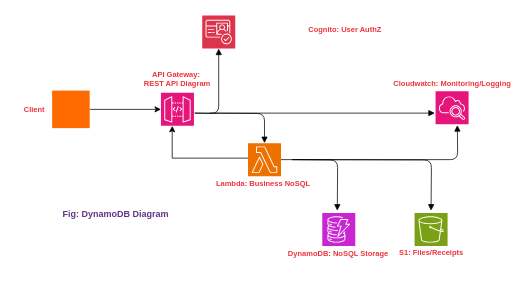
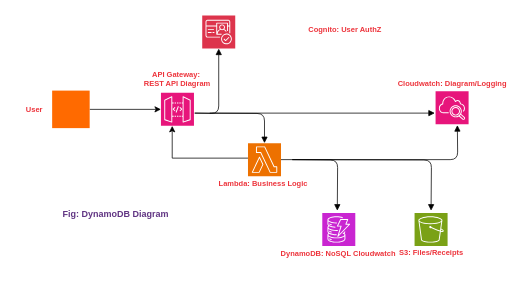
- <mxCell id="24" value="Cloudwatch: Monitoring/Logging" style="text;html=1;align=center;verticalAlign=middle;resizable=0;points=[];autosize=1;strokeColor=none;fillColor=none;fontColor=light-dark(#ed333b, #ededed);fontSize=10;fontStyle=1" parent="1" vertex="1"><mxGeometry x="517" y="95" width="170" height="30" as="geometry" /></mxCell>
+ <mxCell id="24" value="Cloudwatch: Diagram/Logging" style="text;html=1;align=center;verticalAlign=middle;resizable=0;points=[];autosize=1;strokeColor=none;fillColor=none;fontColor=light-dark(#ed333b, #ededed);fontSize=10;fontStyle=1" parent="1" vertex="1"><mxGeometry x="517" y="95" width="170" height="30" as="geometry" /></mxCell>
- <mxCell id="25" value="Client" style="text;html=1;align=center;verticalAlign=middle;resizable=0;points=[];autosize=1;strokeColor=none;fillColor=none;fontSize=10;fontColor=light-dark(#ed333b, #ededed);fontStyle=1" parent="1" vertex="1"><mxGeometry x="20" y="130" width="50" height="30" as="geometry" /></mxCell>
+ <mxCell id="25" value="User" style="text;html=1;align=center;verticalAlign=middle;resizable=0;points=[];autosize=1;strokeColor=none;fillColor=none;fontSize=10;fontColor=light-dark(#ed333b, #ededed);fontStyle=1" parent="1" vertex="1"><mxGeometry x="20" y="130" width="50" height="30" as="geometry" /></mxCell>
- <mxCell id="21" value="Lambda: Business NoSQL" style="text;html=1;align=center;verticalAlign=middle;resizable=0;points=[];autosize=1;strokeColor=none;fillColor=none;fontSize=10;fontStyle=1;fontColor=light-dark(#ed333b, #ededed);" parent="1" vertex="1"><mxGeometry x="285" y="228" width="130" height="30" as="geometry" /></mxCell>
+ <mxCell id="21" value="Lambda: Business Logic" style="text;html=1;align=center;verticalAlign=middle;resizable=0;points=[];autosize=1;strokeColor=none;fillColor=none;fontSize=10;fontStyle=1;fontColor=light-dark(#ed333b, #ededed);" parent="1" vertex="1"><mxGeometry x="285" y="228" width="130" height="30" as="geometry" /></mxCell>
- <mxCell id="23" value="S1: Files/Receipts" style="text;html=1;align=center;verticalAlign=middle;resizable=0;points=[];autosize=1;strokeColor=none;fillColor=none;fontSize=10;fontColor=light-dark(#ed333b, #ededed);fontStyle=1" parent="1" vertex="1"><mxGeometry x="524" y="321" width="100" height="30" as="geometry" /></mxCell>
+ <mxCell id="23" value="S3: Files/Receipts" style="text;html=1;align=center;verticalAlign=middle;resizable=0;points=[];autosize=1;strokeColor=none;fillColor=none;fontSize=10;fontColor=light-dark(#ed333b, #ededed);fontStyle=1" parent="1" vertex="1"><mxGeometry x="524" y="321" width="100" height="30" as="geometry" /></mxCell>
- <mxCell id="22" value="&lt;table class=&quot;border-subtler my-[1em] w-full table-auto border-separate border-spacing-0 border-l border-t&quot;&gt;&lt;tbody&gt;&lt;tr&gt;&lt;td class=&quot;px-sm border-subtler min-w-[48px] break-normal border-b border-r&quot;&gt;DynamoDB: NoSQL Storage&lt;/td&gt;&lt;/tr&gt;&lt;/tbody&gt;&lt;/table&gt;" style="text;html=1;align=center;verticalAlign=middle;resizable=0;points=[];autosize=1;strokeColor=none;fillColor=none;fontSize=10;fontColor=light-dark(#ed333b, #ededed);fontStyle=1" parent="1" vertex="1"><mxGeometry x="370" y="322" width="160" height="30" as="geometry" /></mxCell>
+ <mxCell id="22" value="&lt;table class=&quot;border-subtler my-[1em] w-full table-auto border-separate border-spacing-0 border-l border-t&quot;&gt;&lt;tbody&gt;&lt;tr&gt;&lt;td class=&quot;px-sm border-subtler min-w-[48px] break-normal border-b border-r&quot;&gt;DynamoDB: NoSQL Cloudwatch&lt;/td&gt;&lt;/tr&gt;&lt;/tbody&gt;&lt;/table&gt;" style="text;html=1;align=center;verticalAlign=middle;resizable=0;points=[];autosize=1;strokeColor=none;fillColor=none;fontSize=10;fontColor=light-dark(#ed333b, #ededed);fontStyle=1" parent="1" vertex="1"><mxGeometry x="370" y="322" width="160" height="30" as="geometry" /></mxCell>
